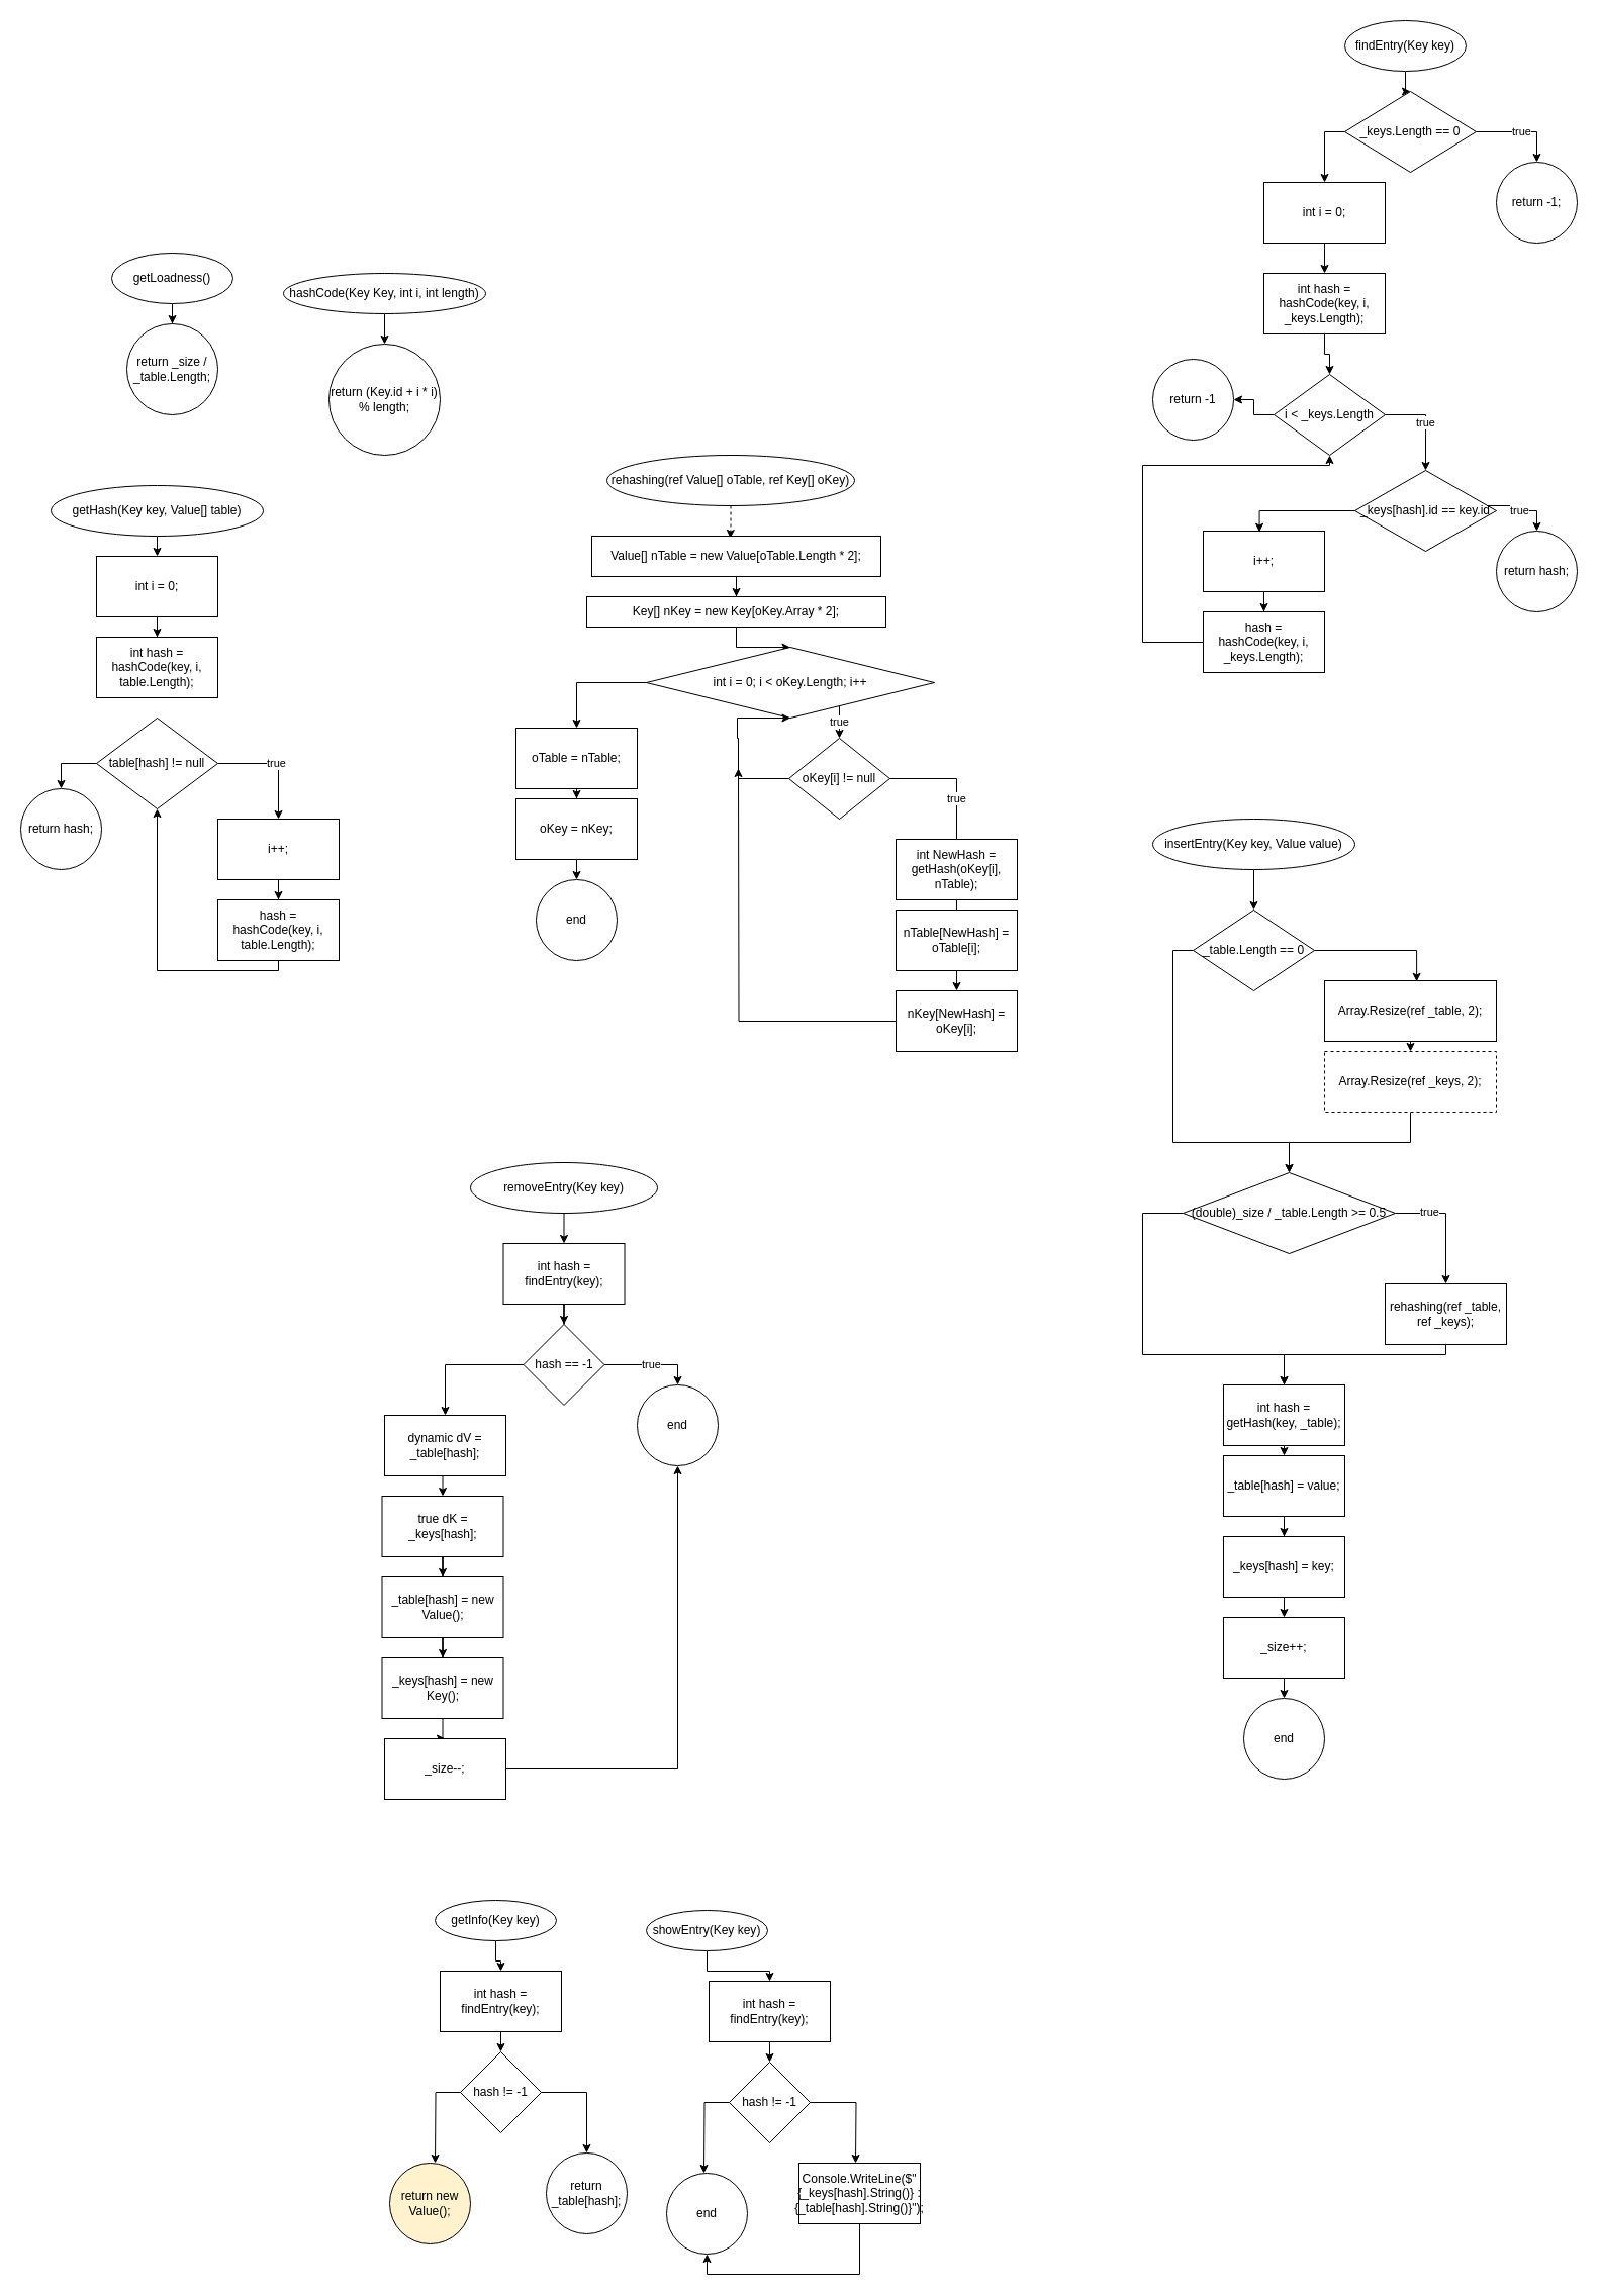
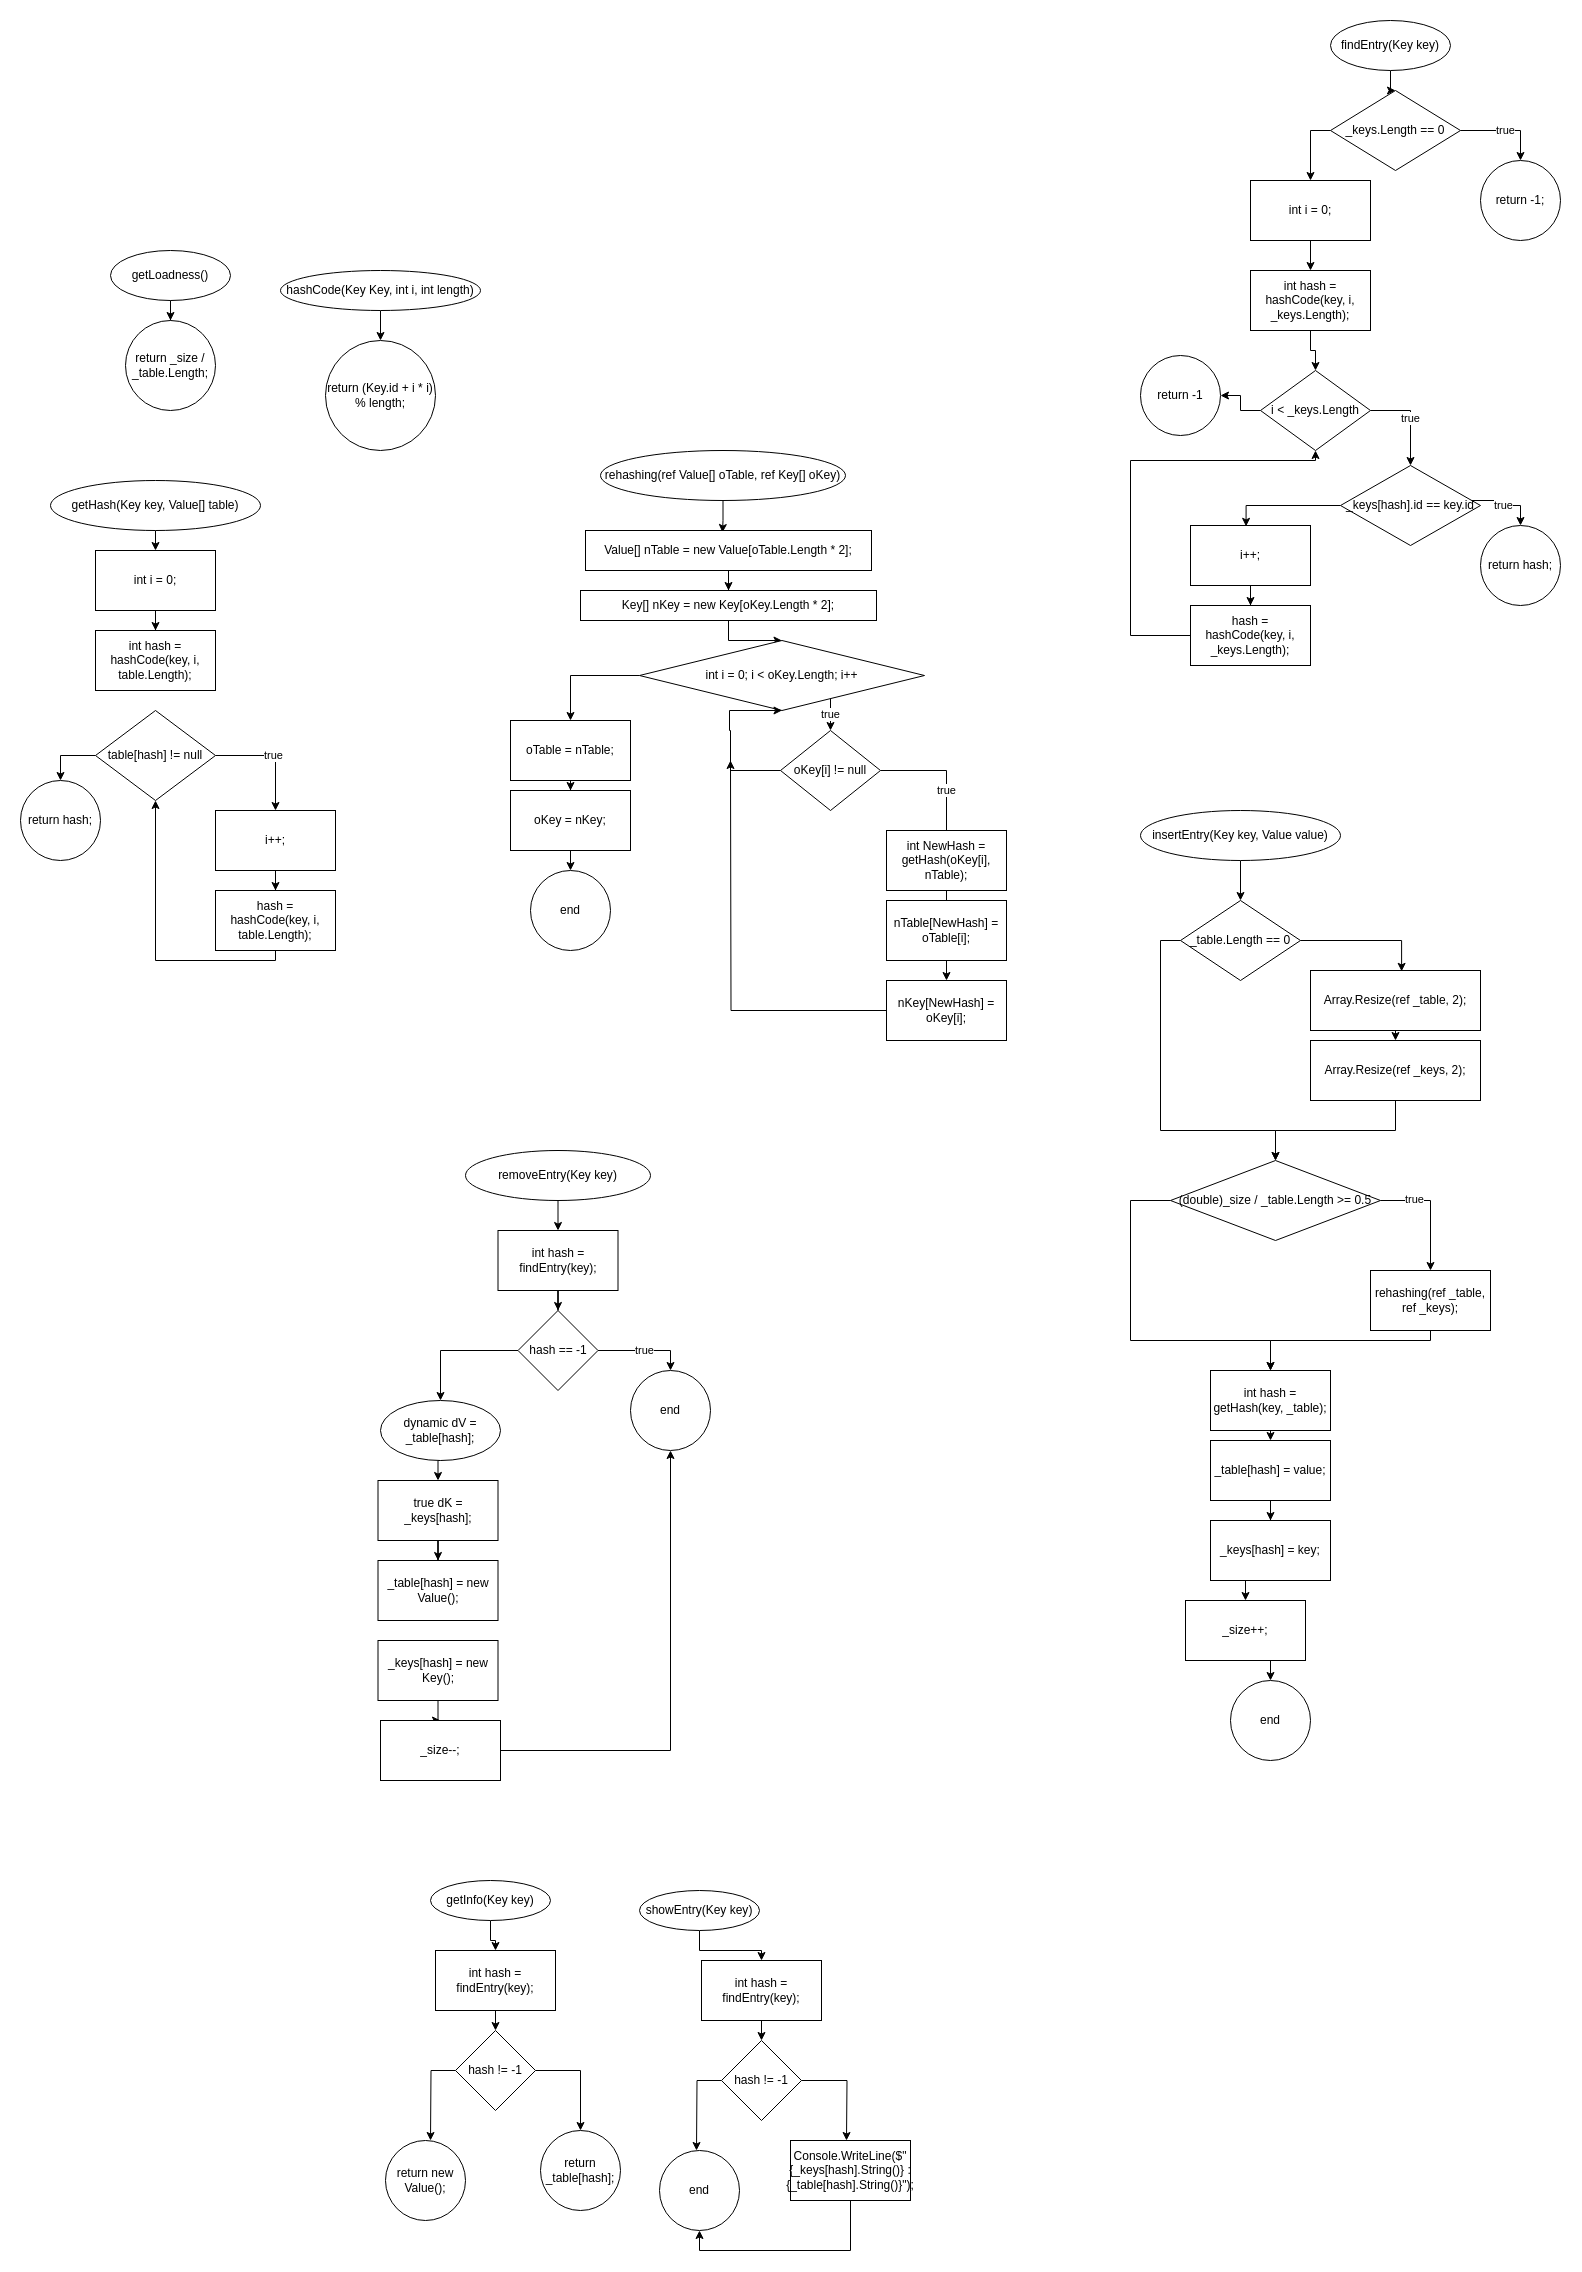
- <mxCell id="21" style="edgeStyle=orthogonalEdgeStyle;rounded=0;orthogonalLoop=1;jettySize=auto;html=1;entryX=0.479;entryY=0.05;entryDx=0;entryDy=0;entryPerimeter=0;dashed=1;" edge="1" parent="1" source="22" target="24"><mxGeometry relative="1" as="geometry" /></mxCell>
+ <mxCell id="21" style="edgeStyle=orthogonalEdgeStyle;rounded=0;orthogonalLoop=1;jettySize=auto;html=1;entryX=0.479;entryY=0.05;entryDx=0;entryDy=0;entryPerimeter=0;" edge="1" parent="1" source="22" target="24"><mxGeometry relative="1" as="geometry" /></mxCell>
- <mxCell id="26" value=" &lt;span class=&quot;pl-en&quot;&gt;Key&lt;/span&gt;[] &lt;span class=&quot;pl-en&quot;&gt;nKey&lt;/span&gt; &lt;span class=&quot;pl-k&quot;&gt;=&lt;/span&gt; &lt;span class=&quot;pl-k&quot;&gt;new&lt;/span&gt; &lt;span class=&quot;pl-en&quot;&gt;Key&lt;/span&gt;[&lt;span class=&quot;pl-smi&quot;&gt;oKey&lt;/span&gt;.&lt;span class=&quot;pl-smi&quot;&gt;Array&lt;/span&gt; &lt;span class=&quot;pl-k&quot;&gt;*&lt;/span&gt; &lt;span class=&quot;pl-c1&quot;&gt;2&lt;/span&gt;];" style="rounded=0;whiteSpace=wrap;html=1;" vertex="1" parent="1"><mxGeometry x="580" y="590" width="296" height="30" as="geometry" /></mxCell>
+ <mxCell id="26" value=" &lt;span class=&quot;pl-en&quot;&gt;Key&lt;/span&gt;[] &lt;span class=&quot;pl-en&quot;&gt;nKey&lt;/span&gt; &lt;span class=&quot;pl-k&quot;&gt;=&lt;/span&gt; &lt;span class=&quot;pl-k&quot;&gt;new&lt;/span&gt; &lt;span class=&quot;pl-en&quot;&gt;Key&lt;/span&gt;[&lt;span class=&quot;pl-smi&quot;&gt;oKey&lt;/span&gt;.&lt;span class=&quot;pl-smi&quot;&gt;Length&lt;/span&gt; &lt;span class=&quot;pl-k&quot;&gt;*&lt;/span&gt; &lt;span class=&quot;pl-c1&quot;&gt;2&lt;/span&gt;];" style="rounded=0;whiteSpace=wrap;html=1;" vertex="1" parent="1"><mxGeometry x="580" y="590" width="296" height="30" as="geometry" /></mxCell>
- <mxCell id="72" value=" &lt;span class=&quot;pl-smi&quot;&gt;Array&lt;/span&gt;.&lt;span class=&quot;pl-en&quot;&gt;Resize&lt;/span&gt;(&lt;span class=&quot;pl-k&quot;&gt;ref&lt;/span&gt; &lt;span class=&quot;pl-smi&quot;&gt;_keys&lt;/span&gt;, &lt;span class=&quot;pl-c1&quot;&gt;2&lt;/span&gt;);" style="rounded=0;whiteSpace=wrap;html=1;dashed=1;" vertex="1" parent="1"><mxGeometry x="1310" y="1040" width="170" height="60" as="geometry" /></mxCell>
+ <mxCell id="72" value=" &lt;span class=&quot;pl-smi&quot;&gt;Array&lt;/span&gt;.&lt;span class=&quot;pl-en&quot;&gt;Resize&lt;/span&gt;(&lt;span class=&quot;pl-k&quot;&gt;ref&lt;/span&gt; &lt;span class=&quot;pl-smi&quot;&gt;_keys&lt;/span&gt;, &lt;span class=&quot;pl-c1&quot;&gt;2&lt;/span&gt;);" style="rounded=0;whiteSpace=wrap;html=1;" vertex="1" parent="1"><mxGeometry x="1310" y="1040" width="170" height="60" as="geometry" /></mxCell>
- <mxCell id="97" value="&lt;span class=&quot;pl-k&quot;&gt;dynamic&lt;/span&gt; &lt;span class=&quot;pl-en&quot;&gt;dV&lt;/span&gt; &lt;span class=&quot;pl-k&quot;&gt;=&lt;/span&gt; &lt;span class=&quot;pl-smi&quot;&gt;_table&lt;/span&gt;[&lt;span class=&quot;pl-smi&quot;&gt;hash&lt;/span&gt;];" style="rounded=0;whiteSpace=wrap;html=1;" vertex="1" parent="1"><mxGeometry x="380" y="1400" width="120" height="60" as="geometry" /></mxCell>
+ <mxCell id="97" value="&lt;span class=&quot;pl-k&quot;&gt;dynamic&lt;/span&gt; &lt;span class=&quot;pl-en&quot;&gt;dV&lt;/span&gt; &lt;span class=&quot;pl-k&quot;&gt;=&lt;/span&gt; &lt;span class=&quot;pl-smi&quot;&gt;_table&lt;/span&gt;[&lt;span class=&quot;pl-smi&quot;&gt;hash&lt;/span&gt;];" style="ellipse;whiteSpace=wrap;html=1;" vertex="1" parent="1"><mxGeometry x="380" y="1400" width="120" height="60" as="geometry" /></mxCell>
- <mxCell id="86" value="  &lt;span class=&quot;pl-smi&quot;&gt;_size&lt;/span&gt;&lt;span class=&quot;pl-k&quot;&gt;++&lt;/span&gt;;" style="rounded=0;whiteSpace=wrap;html=1;" vertex="1" parent="1"><mxGeometry x="1210" y="1600" width="120" height="60" as="geometry" /></mxCell>
+ <mxCell id="86" value="  &lt;span class=&quot;pl-smi&quot;&gt;_size&lt;/span&gt;&lt;span class=&quot;pl-k&quot;&gt;++&lt;/span&gt;;" style="rounded=0;whiteSpace=wrap;html=1;" vertex="1" parent="1"><mxGeometry x="1185" y="1600" width="120" height="60" as="geometry" /></mxCell>
- <mxCell id="100" style="edgeStyle=orthogonalEdgeStyle;rounded=0;orthogonalLoop=1;jettySize=auto;html=1;entryX=0.5;entryY=0;entryDx=0;entryDy=0;" edge="1" parent="1" source="101" target="103"><mxGeometry relative="1" as="geometry" /></mxCell>
- <mxCell id="114" value=" &lt;span class=&quot;pl-k&quot;&gt;return&lt;/span&gt; &lt;span class=&quot;pl-k&quot;&gt;new&lt;/span&gt; &lt;span class=&quot;pl-en&quot;&gt;&lt;span data-hydro-click-hmac=&quot;4c7ac1d46dfd269e6683ad2a8d42c2b13979e9deb72c5351f835210e5a1def7a&quot; data-hydro-click=&quot;{&amp;quot;event_type&amp;quot;:&amp;quot;code_navigation.click_on_symbol&amp;quot;,&amp;quot;payload&amp;quot;:{&amp;quot;action&amp;quot;:&amp;quot;click_on_symbol&amp;quot;,&amp;quot;repository_id&amp;quot;:418570963,&amp;quot;ref&amp;quot;:&amp;quot;master&amp;quot;,&amp;quot;language&amp;quot;:&amp;quot;C#&amp;quot;,&amp;quot;backend&amp;quot;:&amp;quot;ALEPH_FUZZY&amp;quot;,&amp;quot;code_nav_context&amp;quot;:&amp;quot;BLOB_VIEW&amp;quot;,&amp;quot;retry_backend&amp;quot;:&amp;quot;&amp;quot;,&amp;quot;originating_url&amp;quot;:&amp;quot;https://github.com/bolyuk/ads-bolyuk-kp12/find-definition?q=Value&amp;amp;blob_path=Practice+7%2FMainTable%2FCinemaTable.cs&amp;amp;ref=master&amp;amp;language=C%23&amp;amp;row=121&amp;amp;col=23&amp;amp;code_nav_context=BLOB_VIEW&amp;quot;,&amp;quot;user_id&amp;quot;:90848724}}&quot; class=&quot;pl-token&quot;&gt;Value&lt;/span&gt;&lt;/span&gt;();" style="ellipse;whiteSpace=wrap;html=1;aspect=fixed;fillColor=#fff2cc;" vertex="1" parent="1"><mxGeometry x="385" y="2140" width="80" height="80" as="geometry" /></mxCell>
+ <mxCell id="114" value=" &lt;span class=&quot;pl-k&quot;&gt;return&lt;/span&gt; &lt;span class=&quot;pl-k&quot;&gt;new&lt;/span&gt; &lt;span class=&quot;pl-en&quot;&gt;&lt;span data-hydro-click-hmac=&quot;4c7ac1d46dfd269e6683ad2a8d42c2b13979e9deb72c5351f835210e5a1def7a&quot; data-hydro-click=&quot;{&amp;quot;event_type&amp;quot;:&amp;quot;code_navigation.click_on_symbol&amp;quot;,&amp;quot;payload&amp;quot;:{&amp;quot;action&amp;quot;:&amp;quot;click_on_symbol&amp;quot;,&amp;quot;repository_id&amp;quot;:418570963,&amp;quot;ref&amp;quot;:&amp;quot;master&amp;quot;,&amp;quot;language&amp;quot;:&amp;quot;C#&amp;quot;,&amp;quot;backend&amp;quot;:&amp;quot;ALEPH_FUZZY&amp;quot;,&amp;quot;code_nav_context&amp;quot;:&amp;quot;BLOB_VIEW&amp;quot;,&amp;quot;retry_backend&amp;quot;:&amp;quot;&amp;quot;,&amp;quot;originating_url&amp;quot;:&amp;quot;https://github.com/bolyuk/ads-bolyuk-kp12/find-definition?q=Value&amp;amp;blob_path=Practice+7%2FMainTable%2FCinemaTable.cs&amp;amp;ref=master&amp;amp;language=C%23&amp;amp;row=121&amp;amp;col=23&amp;amp;code_nav_context=BLOB_VIEW&amp;quot;,&amp;quot;user_id&amp;quot;:90848724}}&quot; class=&quot;pl-token&quot;&gt;Value&lt;/span&gt;&lt;/span&gt;();" style="ellipse;whiteSpace=wrap;html=1;aspect=fixed;" vertex="1" parent="1"><mxGeometry x="385" y="2140" width="80" height="80" as="geometry" /></mxCell>
